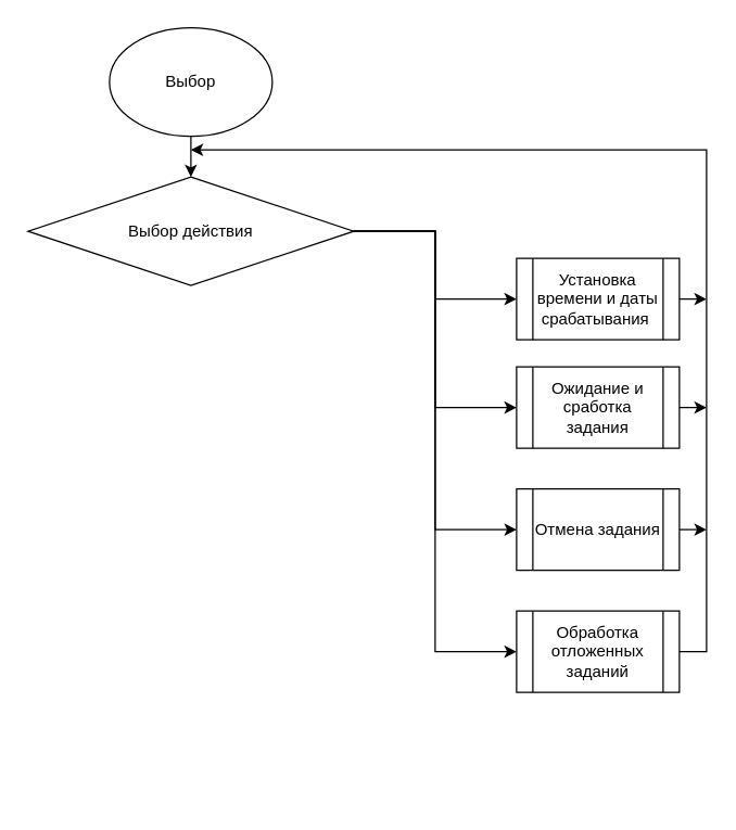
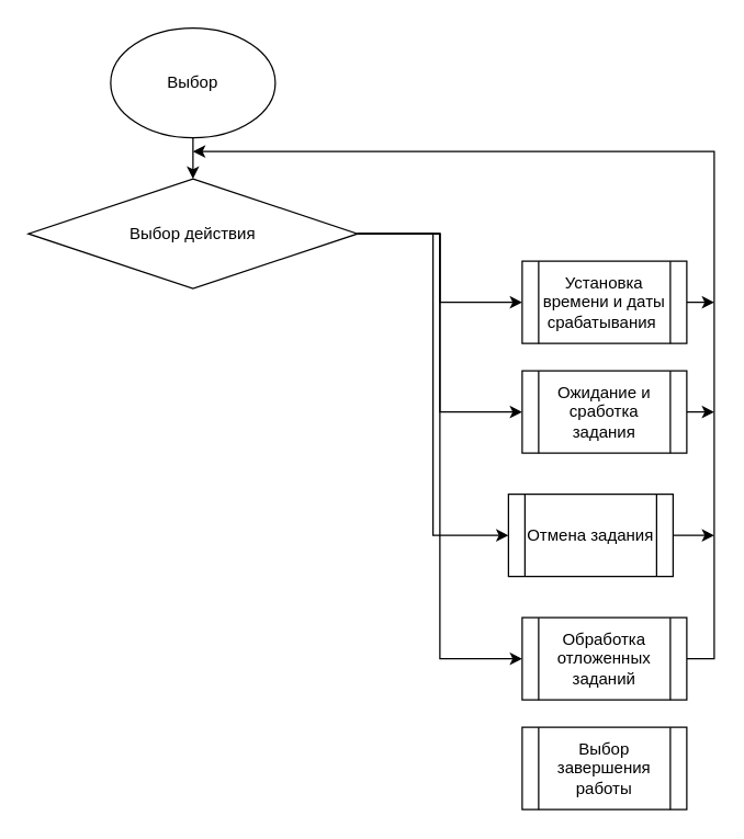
- <mxCell id="14" value="Отмена задания" style="shape=process;whiteSpace=wrap;html=1;backgroundOutline=1;" vertex="1" parent="1"><mxGeometry x="380" y="360" width="120" height="60" as="geometry" /></mxCell>
+ <mxCell id="14" value="Отмена задания" style="shape=process;whiteSpace=wrap;html=1;backgroundOutline=1;" vertex="1" parent="1"><mxGeometry x="370" y="360" width="120" height="60" as="geometry" /></mxCell>
+ <mxCell id="17" value="Выбор завершения работы" style="shape=process;whiteSpace=wrap;html=1;backgroundOutline=1;" vertex="1" parent="1"><mxGeometry x="380" y="530" width="120" height="60" as="geometry" /></mxCell>
